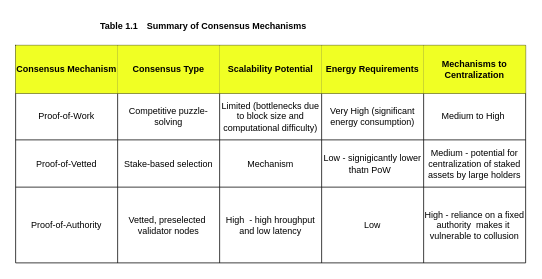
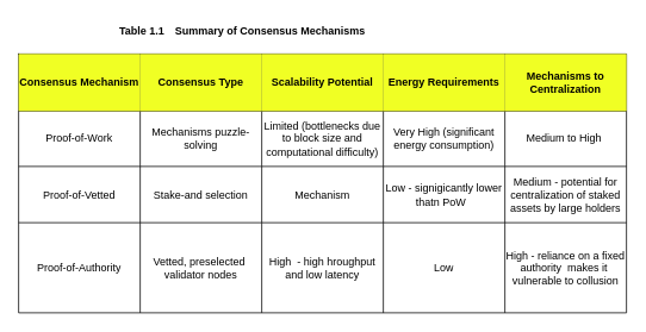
- <mxCell id="11" value="Competitive puzzle-solving" style="shape=partialRectangle;html=1;whiteSpace=wrap;connectable=0;strokeColor=inherit;overflow=hidden;fillColor=none;top=0;left=0;bottom=0;right=0;pointerEvents=1;" vertex="1" parent="9"><mxGeometry x="136" width="136" height="62" as="geometry"><mxRectangle width="136" height="62" as="alternateBounds" /></mxGeometry></mxCell>
+ <mxCell id="11" value="Mechanisms puzzle-solving" style="shape=partialRectangle;html=1;whiteSpace=wrap;connectable=0;strokeColor=inherit;overflow=hidden;fillColor=none;top=0;left=0;bottom=0;right=0;pointerEvents=1;" vertex="1" parent="9"><mxGeometry x="136" width="136" height="62" as="geometry"><mxRectangle width="136" height="62" as="alternateBounds" /></mxGeometry></mxCell>
- <mxCell id="17" value="Stake-based selection" style="shape=partialRectangle;html=1;whiteSpace=wrap;connectable=0;strokeColor=inherit;overflow=hidden;fillColor=none;top=0;left=0;bottom=0;right=0;pointerEvents=1;" vertex="1" parent="15"><mxGeometry x="136" width="136" height="63" as="geometry"><mxRectangle width="136" height="63" as="alternateBounds" /></mxGeometry></mxCell>
+ <mxCell id="17" value="Stake-and selection" style="shape=partialRectangle;html=1;whiteSpace=wrap;connectable=0;strokeColor=inherit;overflow=hidden;fillColor=none;top=0;left=0;bottom=0;right=0;pointerEvents=1;" vertex="1" parent="15"><mxGeometry x="136" width="136" height="63" as="geometry"><mxRectangle width="136" height="63" as="alternateBounds" /></mxGeometry></mxCell>
